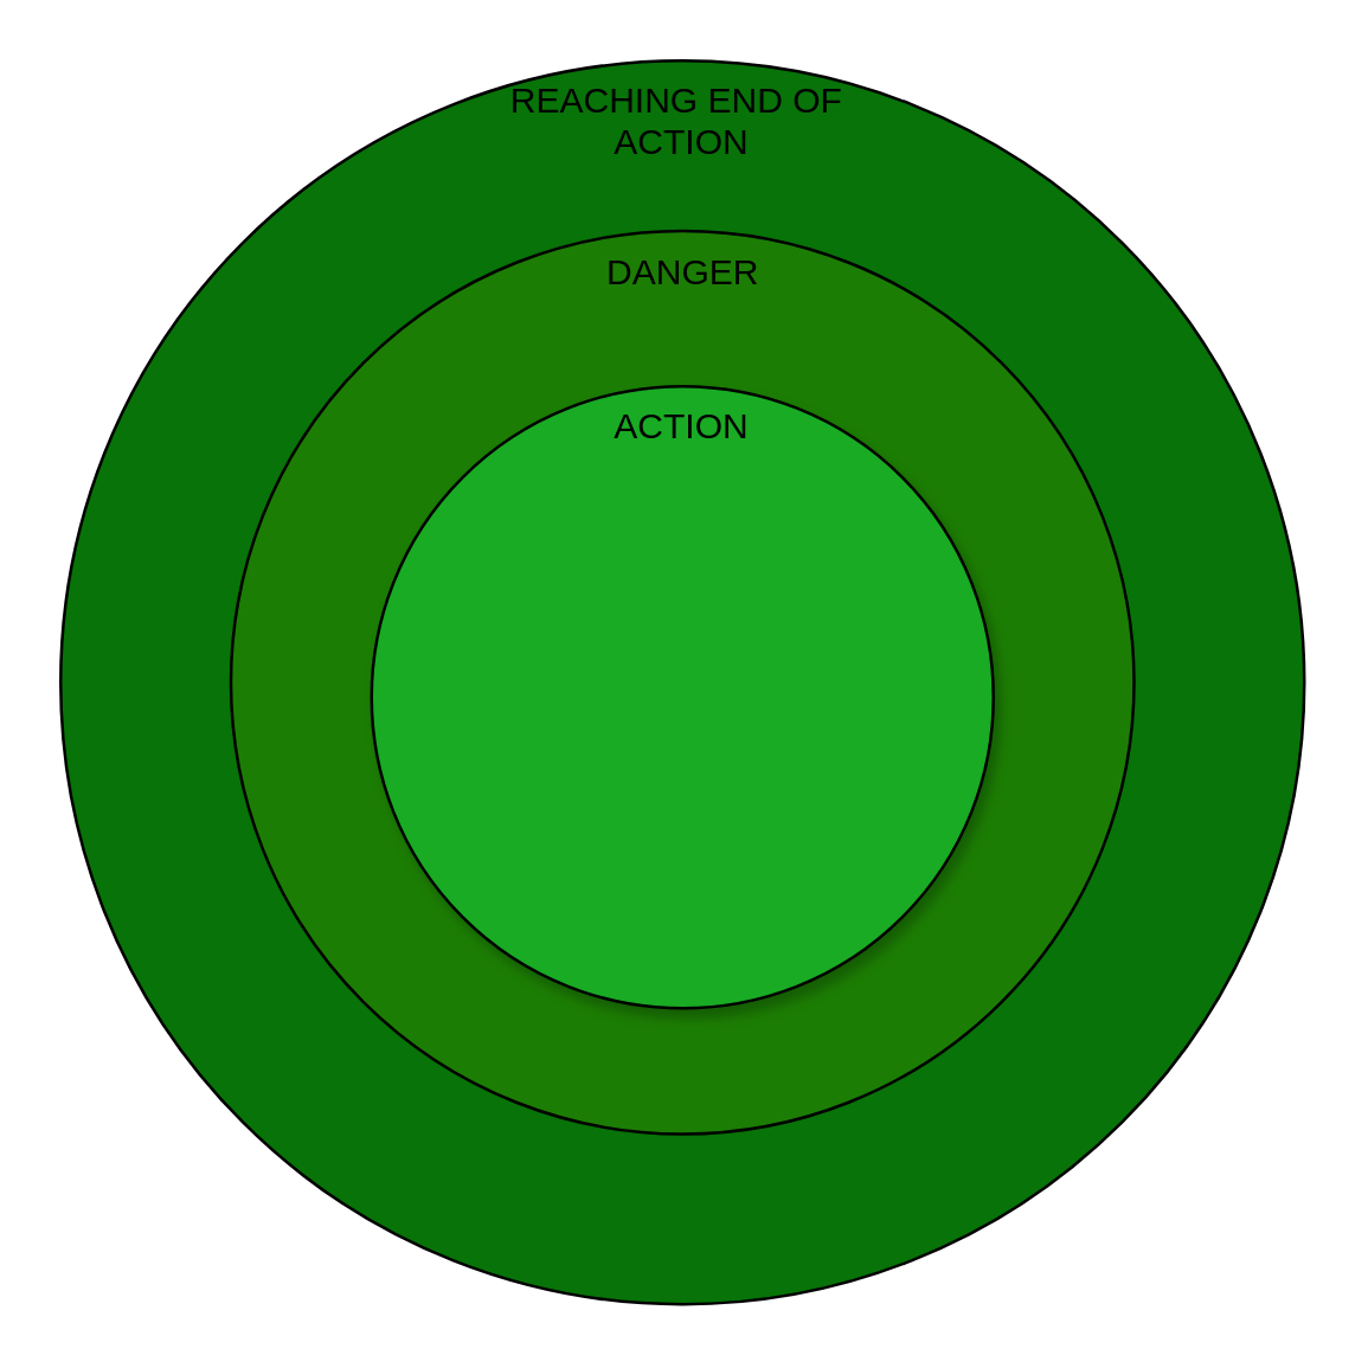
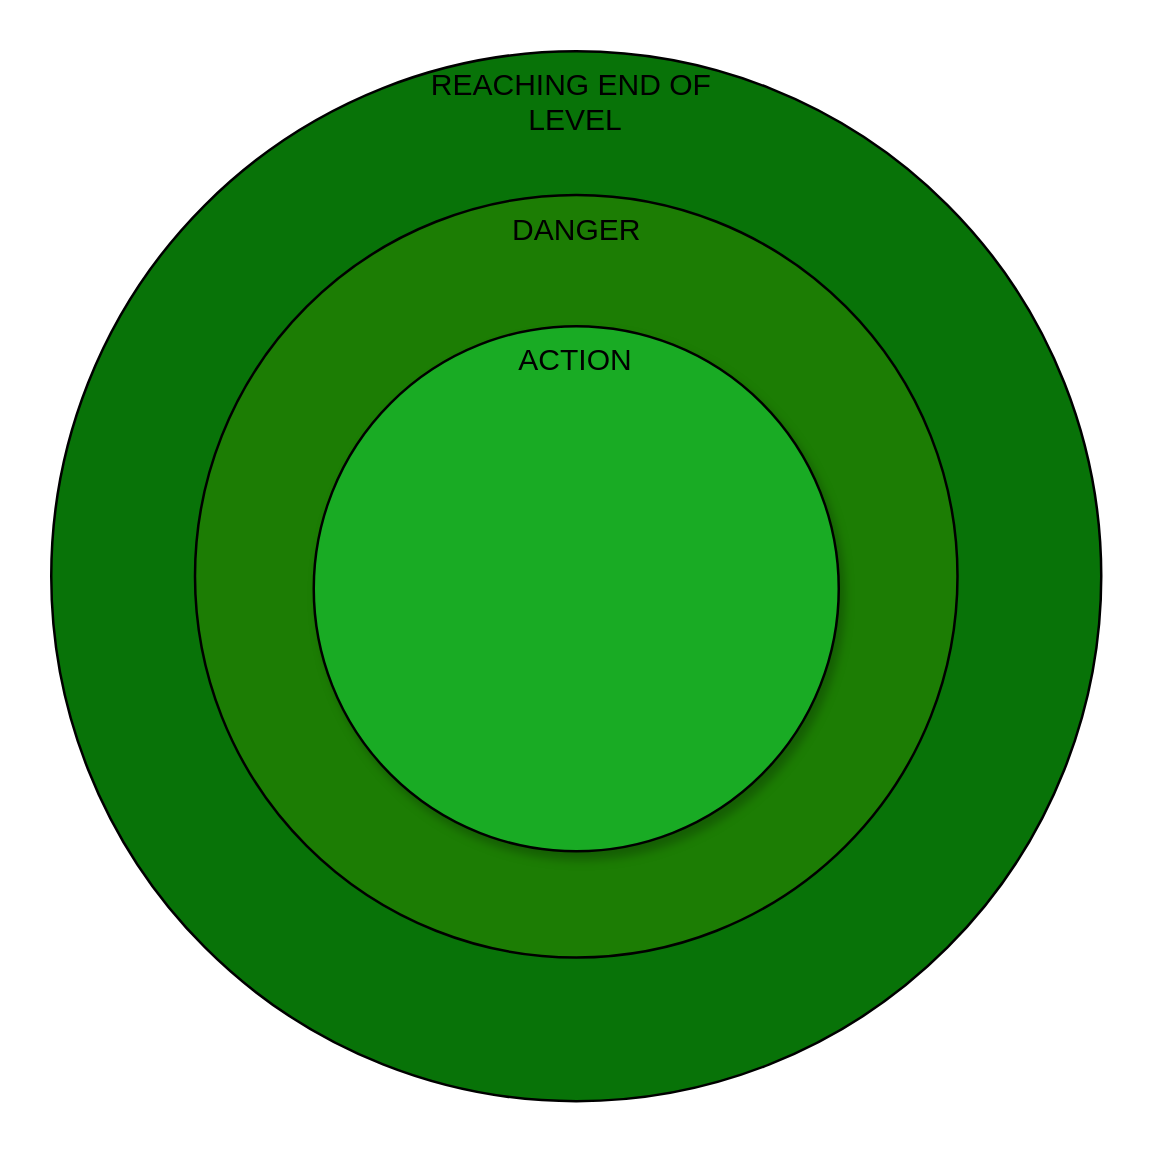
- <mxCell id="2" value="REACHING END OF&amp;nbsp;&lt;div&gt;ACTION&lt;/div&gt;" style="ellipse;whiteSpace=wrap;html=1;aspect=fixed;verticalAlign=top;fillColor=#087308;" vertex="1" parent="1"><mxGeometry x="20" y="20" width="420" height="420" as="geometry" /></mxCell>
+ <mxCell id="2" value="REACHING END OF&amp;nbsp;&lt;div&gt;LEVEL&lt;/div&gt;" style="ellipse;whiteSpace=wrap;html=1;aspect=fixed;verticalAlign=top;fillColor=#087308;" vertex="1" parent="1"><mxGeometry x="20" y="20" width="420" height="420" as="geometry" /></mxCell>
